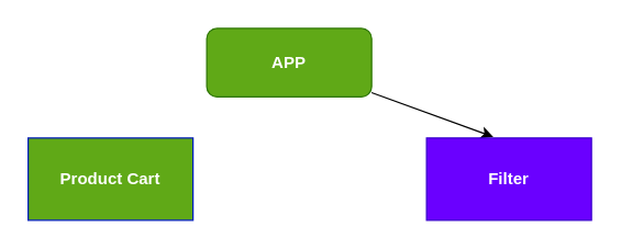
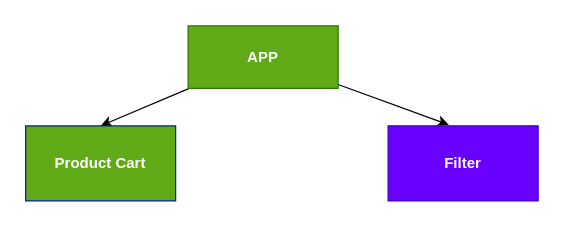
- <mxCell id="4" value="&lt;b&gt;APP&lt;/b&gt;" style="whiteSpace=wrap;html=1;fillColor=#60a917;fontColor=#ffffff;strokeColor=#2D7600;rounded=1;" vertex="1" parent="1"><mxGeometry x="150" y="20" width="120" height="50" as="geometry" /></mxCell>
+ <mxCell id="4" value="&lt;b&gt;APP&lt;/b&gt;" style="rounded=0;whiteSpace=wrap;html=1;fillColor=#60a917;fontColor=#ffffff;strokeColor=#2D7600;" vertex="1" parent="1"><mxGeometry x="150" y="20" width="120" height="50" as="geometry" /></mxCell>
+ <mxCell id="2" style="edgeStyle=none;html=1;entryX=0.5;entryY=0;entryDx=0;entryDy=0;" edge="1" parent="1" source="4" target="5"><mxGeometry relative="1" as="geometry" /></mxCell>
